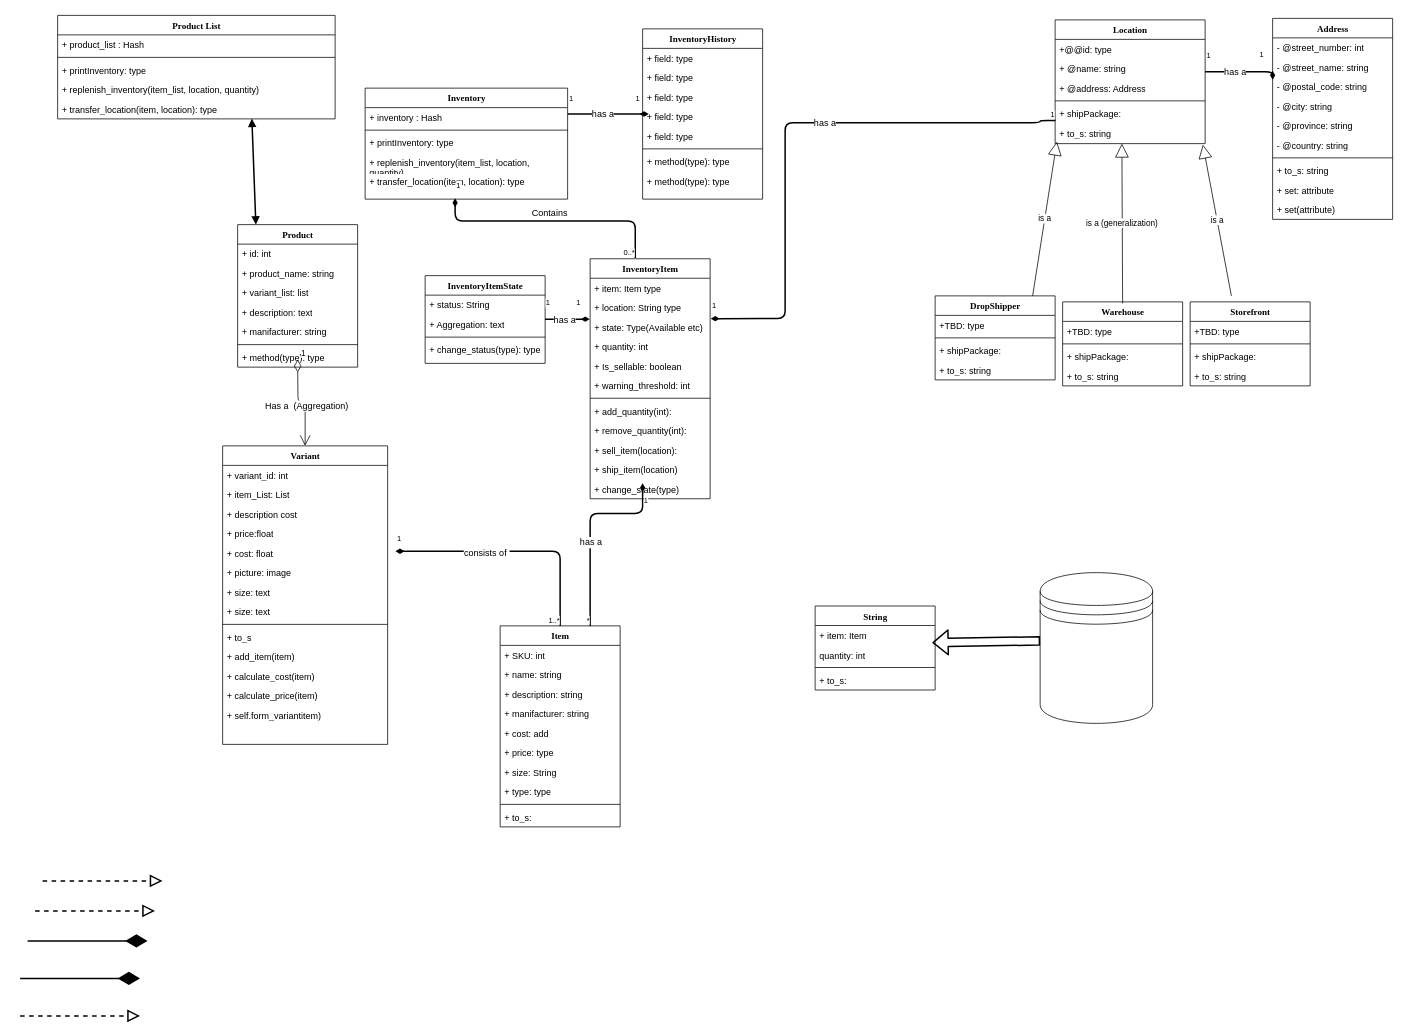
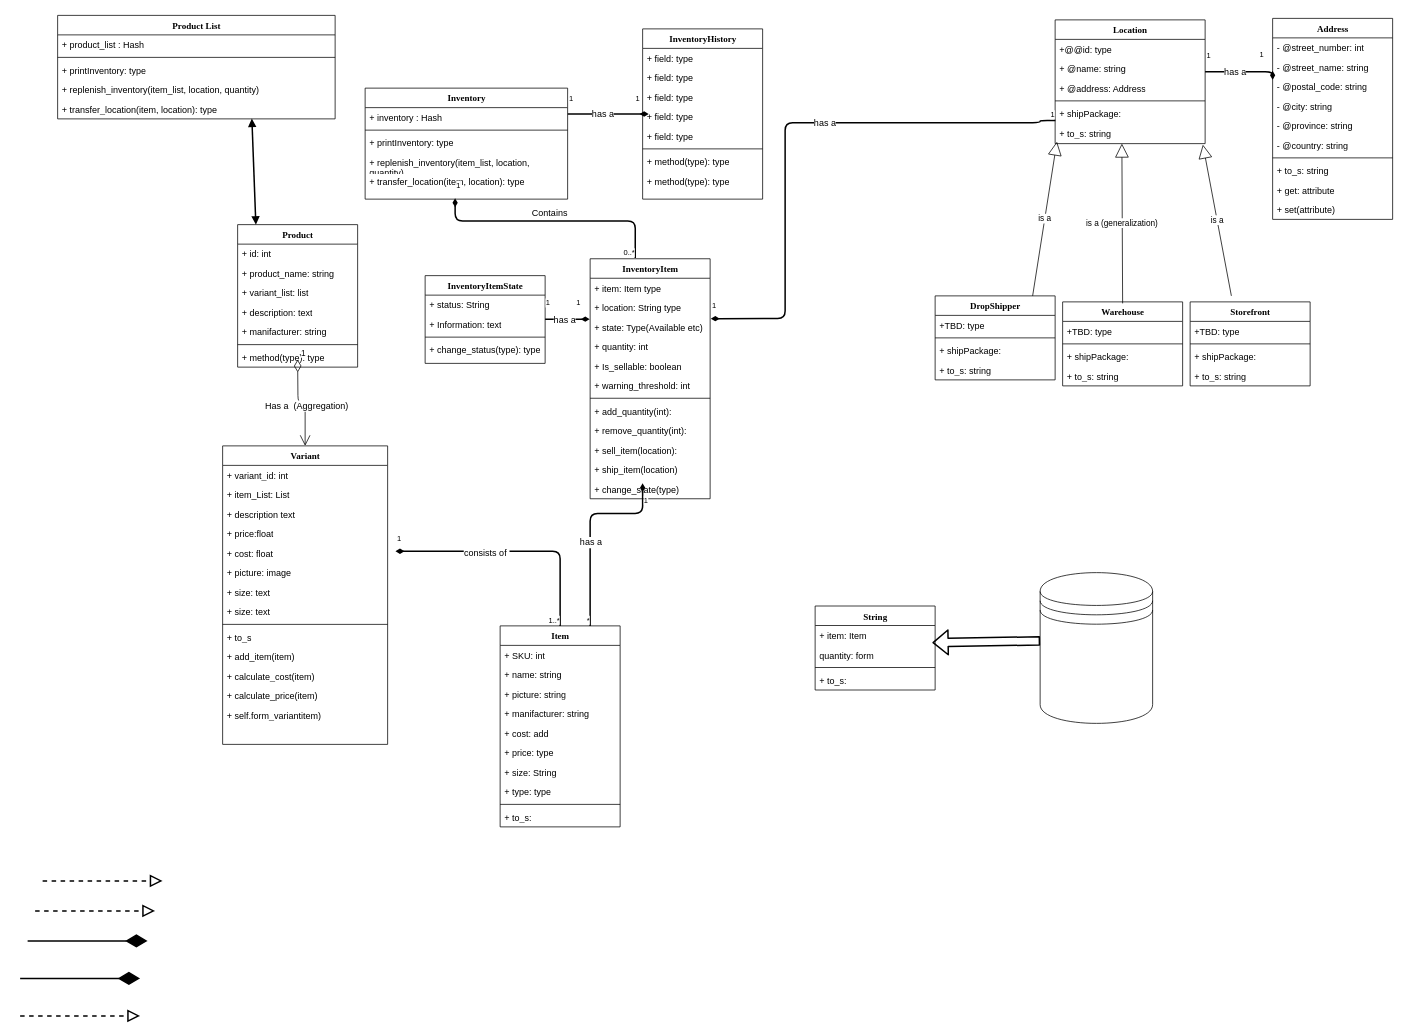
- <mxCell id="56" value="+ set: attribute" style="text;html=1;strokeColor=none;fillColor=none;align=left;verticalAlign=top;spacingLeft=4;spacingRight=4;whiteSpace=wrap;overflow=hidden;rotatable=0;points=[[0,0.5],[1,0.5]];portConstraint=eastwest;" vertex="1" parent="43"><mxGeometry y="216" width="160" height="26" as="geometry" /></mxCell>
+ <mxCell id="56" value="+ get: attribute" style="text;html=1;strokeColor=none;fillColor=none;align=left;verticalAlign=top;spacingLeft=4;spacingRight=4;whiteSpace=wrap;overflow=hidden;rotatable=0;points=[[0,0.5],[1,0.5]];portConstraint=eastwest;" vertex="1" parent="43"><mxGeometry y="216" width="160" height="26" as="geometry" /></mxCell>
- <mxCell id="118" value="+ Aggregation: text" style="text;html=1;strokeColor=none;fillColor=none;align=left;verticalAlign=top;spacingLeft=4;spacingRight=4;whiteSpace=wrap;overflow=hidden;rotatable=0;points=[[0,0.5],[1,0.5]];portConstraint=eastwest;" vertex="1" parent="116"><mxGeometry y="52" width="160" height="26" as="geometry" /></mxCell>
+ <mxCell id="118" value="+ Information: text" style="text;html=1;strokeColor=none;fillColor=none;align=left;verticalAlign=top;spacingLeft=4;spacingRight=4;whiteSpace=wrap;overflow=hidden;rotatable=0;points=[[0,0.5],[1,0.5]];portConstraint=eastwest;" vertex="1" parent="116"><mxGeometry y="52" width="160" height="26" as="geometry" /></mxCell>
- <mxCell id="23" value="+ description cost&lt;br&gt;" style="text;html=1;strokeColor=none;fillColor=none;align=left;verticalAlign=top;spacingLeft=4;spacingRight=4;whiteSpace=wrap;overflow=hidden;rotatable=0;points=[[0,0.5],[1,0.5]];portConstraint=eastwest;" vertex="1" parent="20"><mxGeometry y="78" width="220" height="26" as="geometry" /></mxCell>
+ <mxCell id="23" value="+ description text&lt;br&gt;" style="text;html=1;strokeColor=none;fillColor=none;align=left;verticalAlign=top;spacingLeft=4;spacingRight=4;whiteSpace=wrap;overflow=hidden;rotatable=0;points=[[0,0.5],[1,0.5]];portConstraint=eastwest;" vertex="1" parent="20"><mxGeometry y="78" width="220" height="26" as="geometry" /></mxCell>
- <mxCell id="137" value="quantity: int" style="text;html=1;strokeColor=none;fillColor=none;align=left;verticalAlign=top;spacingLeft=4;spacingRight=4;whiteSpace=wrap;overflow=hidden;rotatable=0;points=[[0,0.5],[1,0.5]];portConstraint=eastwest;" vertex="1" parent="135"><mxGeometry y="52" width="160" height="26" as="geometry" /></mxCell>
+ <mxCell id="137" value="quantity: form" style="text;html=1;strokeColor=none;fillColor=none;align=left;verticalAlign=top;spacingLeft=4;spacingRight=4;whiteSpace=wrap;overflow=hidden;rotatable=0;points=[[0,0.5],[1,0.5]];portConstraint=eastwest;" vertex="1" parent="135"><mxGeometry y="52" width="160" height="26" as="geometry" /></mxCell>
- <mxCell id="74" value="+ description: string" style="text;html=1;strokeColor=none;fillColor=none;align=left;verticalAlign=top;spacingLeft=4;spacingRight=4;whiteSpace=wrap;overflow=hidden;rotatable=0;points=[[0,0.5],[1,0.5]];portConstraint=eastwest;" vertex="1" parent="71"><mxGeometry y="78" width="160" height="26" as="geometry" /></mxCell>
+ <mxCell id="74" value="+ picture: string" style="text;html=1;strokeColor=none;fillColor=none;align=left;verticalAlign=top;spacingLeft=4;spacingRight=4;whiteSpace=wrap;overflow=hidden;rotatable=0;points=[[0,0.5],[1,0.5]];portConstraint=eastwest;" vertex="1" parent="71"><mxGeometry y="78" width="160" height="26" as="geometry" /></mxCell>
